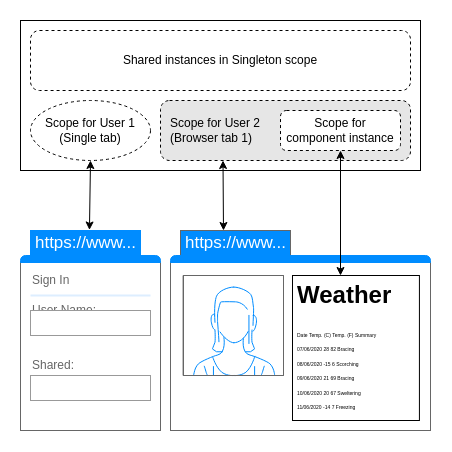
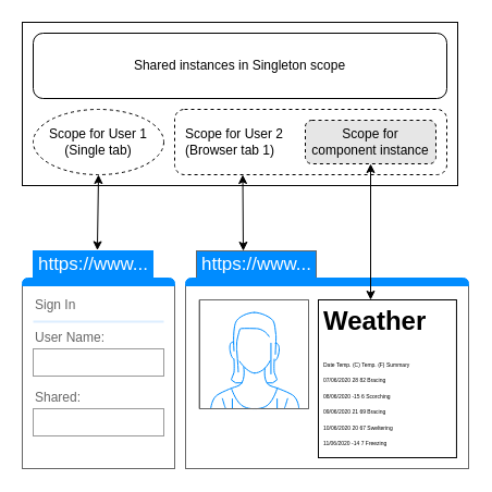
- <mxCell id="3" value="Shared instances in Singleton scope" style="rounded=1;whiteSpace=wrap;html=1;dashed=1;" parent="1" vertex="1"><mxGeometry x="30" y="30" width="380" height="60" as="geometry" /></mxCell>
+ <mxCell id="3" value="Shared instances in Singleton scope" style="rounded=1;whiteSpace=wrap;html=1;dashed=0;" parent="1" vertex="1"><mxGeometry x="30" y="30" width="380" height="60" as="geometry" /></mxCell>
- <mxCell id="5" value="Scope for User 2&lt;br&gt;(Browser tab 1)" style="rounded=1;whiteSpace=wrap;html=1;dashed=1;align=left;spacingLeft=8;fillColor=#e6e6e6;" parent="1" vertex="1"><mxGeometry x="160" y="100" width="250" height="60" as="geometry" /></mxCell>
+ <mxCell id="5" value="Scope for User 2&lt;br&gt;(Browser tab 1)" style="rounded=1;whiteSpace=wrap;html=1;dashed=1;align=left;spacingLeft=8;" parent="1" vertex="1"><mxGeometry x="160" y="100" width="250" height="60" as="geometry" /></mxCell>
- <mxCell id="6" value="Scope for&lt;br&gt;component instance" style="rounded=1;whiteSpace=wrap;html=1;dashed=1;fillColor=#ffffff;" parent="1" vertex="1"><mxGeometry x="280" y="110" width="120" height="40" as="geometry" /></mxCell>
+ <mxCell id="6" value="Scope for&lt;br&gt;component instance" style="rounded=1;whiteSpace=wrap;html=1;dashed=1;fillColor=#E6E6E6;" parent="1" vertex="1"><mxGeometry x="280" y="110" width="120" height="40" as="geometry" /></mxCell>
- <mxCell id="13" value="johndoe" style="strokeWidth=1;shadow=0;dashed=0;align=center;html=1;shape=mxgraph.mockup.forms.rrect;rSize=0;strokeColor=#999999;fontColor=#666666;align=left;spacingLeft=5;resizeWidth=1;" parent="7" vertex="1"><mxGeometry x="10" y="80" width="120" height="25" as="geometry"><mxPoint x="10" y="60" as="offset" /></mxGeometry></mxCell>
+ <mxCell id="13" value="johndoe" style="strokeWidth=1;shadow=0;dashed=0;align=center;html=1;shape=mxgraph.mockup.forms.rrect;rSize=0;strokeColor=#999999;fontColor=#666666;align=left;spacingLeft=5;resizeWidth=1;" parent="7" vertex="1"><mxGeometry x="10" y="90" width="120" height="25" as="geometry"><mxPoint x="10" y="60" as="offset" /></mxGeometry></mxCell>
